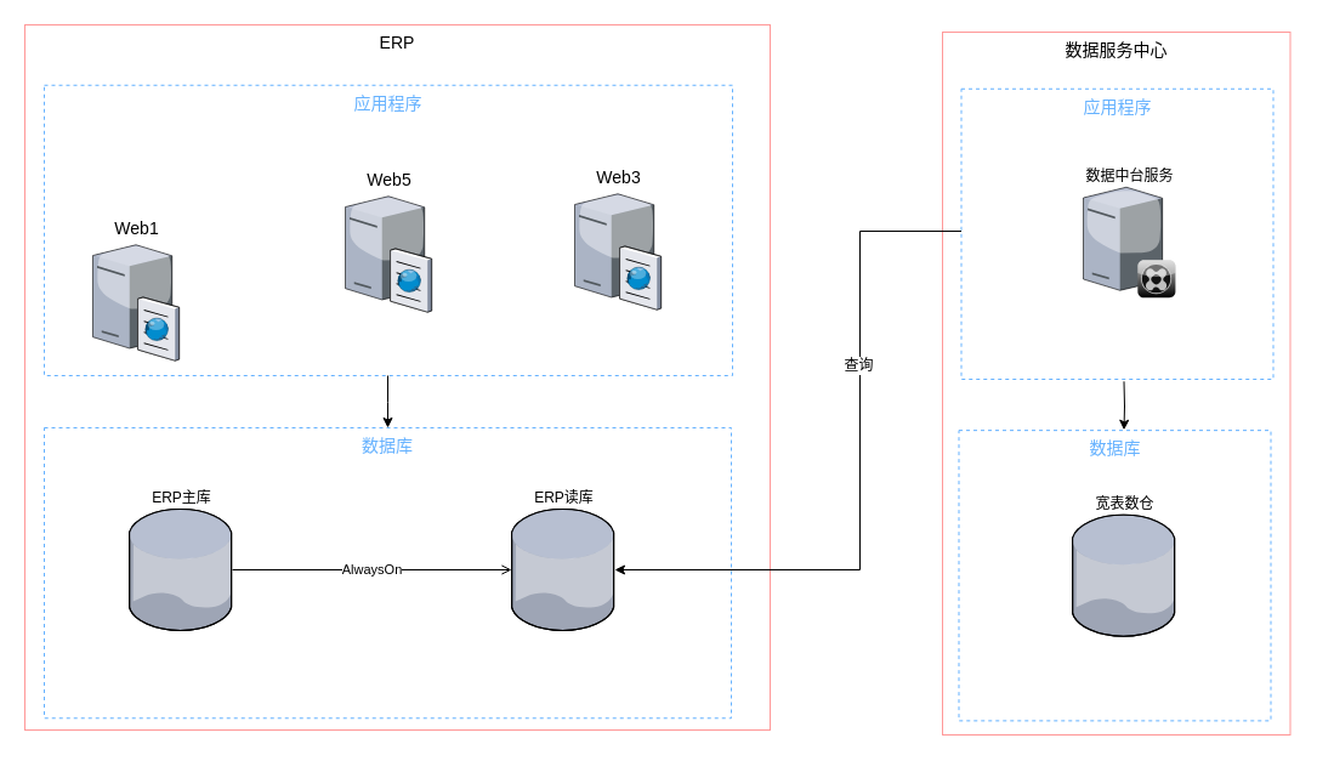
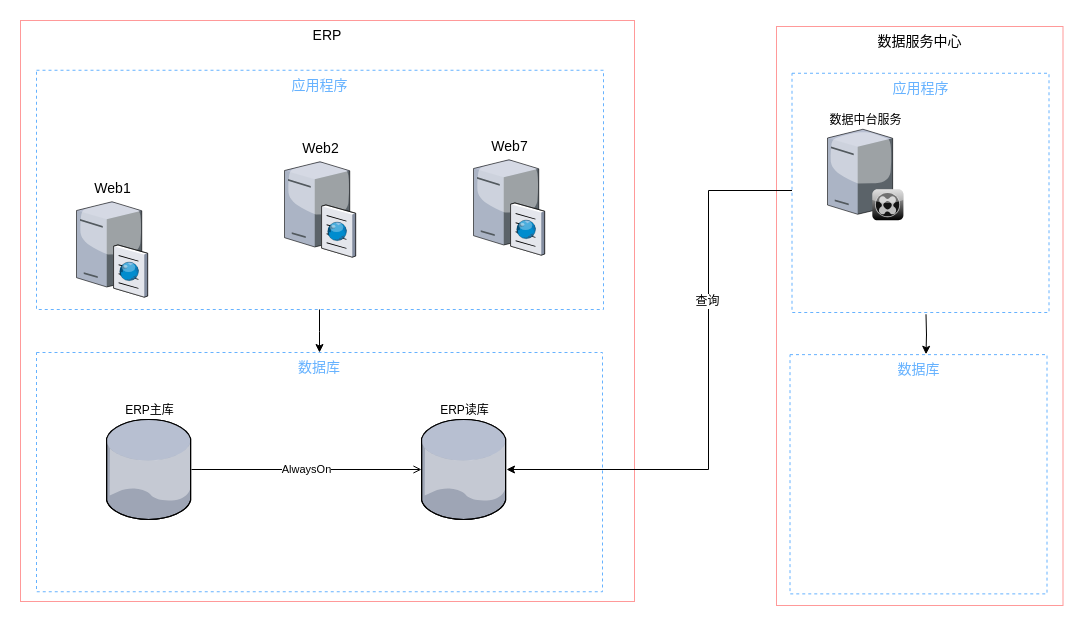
- <mxCell id="10" value="Web3" style="verticalLabelPosition=top;aspect=fixed;html=1;verticalAlign=bottom;strokeColor=none;shape=mxgraph.citrix.cache_server;fillColor=#66B2FF;gradientColor=#0066CC;fontSize=14;labelPosition=center;align=center;" parent="1" vertex="1"><mxGeometry x="473" y="157" width="71" height="97.5" as="geometry" /></mxCell>
+ <mxCell id="10" value="Web7" style="verticalLabelPosition=top;aspect=fixed;html=1;verticalAlign=bottom;strokeColor=none;shape=mxgraph.citrix.cache_server;fillColor=#66B2FF;gradientColor=#0066CC;fontSize=14;labelPosition=center;align=center;" parent="1" vertex="1"><mxGeometry x="473" y="157" width="71" height="97.5" as="geometry" /></mxCell>
- <mxCell id="9" value="Web5" style="verticalLabelPosition=top;aspect=fixed;html=1;verticalAlign=bottom;strokeColor=none;shape=mxgraph.citrix.cache_server;fillColor=#66B2FF;gradientColor=#0066CC;fontSize=14;labelPosition=center;align=center;" parent="1" vertex="1"><mxGeometry x="284" y="159" width="71" height="97.5" as="geometry" /></mxCell>
+ <mxCell id="9" value="Web2" style="verticalLabelPosition=top;aspect=fixed;html=1;verticalAlign=bottom;strokeColor=none;shape=mxgraph.citrix.cache_server;fillColor=#66B2FF;gradientColor=#0066CC;fontSize=14;labelPosition=center;align=center;" parent="1" vertex="1"><mxGeometry x="284" y="159" width="71" height="97.5" as="geometry" /></mxCell>
- <mxCell id="18" value="数据中台服务" style="verticalLabelPosition=top;aspect=fixed;html=1;verticalAlign=bottom;strokeColor=none;align=center;outlineConnect=0;shape=mxgraph.citrix.xenclient_synchronizer;fillColor=#CCCCCC;gradientColor=#000000;gradientDirection=south;labelPosition=center;" parent="1" vertex="1"><mxGeometry x="892" y="153.75" width="76" height="91" as="geometry" /></mxCell>
+ <mxCell id="18" value="数据中台服务" style="verticalLabelPosition=top;aspect=fixed;html=1;verticalAlign=bottom;strokeColor=none;align=center;outlineConnect=0;shape=mxgraph.citrix.xenclient_synchronizer;fillColor=#CCCCCC;gradientColor=#000000;gradientDirection=south;labelPosition=center;" parent="1" vertex="1"><mxGeometry x="827" y="128.75" width="76" height="91" as="geometry" /></mxCell>
- <mxCell id="14" value="宽表数仓" style="verticalLabelPosition=top;aspect=fixed;html=1;verticalAlign=bottom;strokeColor=none;align=center;outlineConnect=0;shape=mxgraph.citrix.database;labelPosition=center;" parent="1" vertex="1"><mxGeometry x="883" y="423.75" width="85" height="100" as="geometry" /></mxCell>
